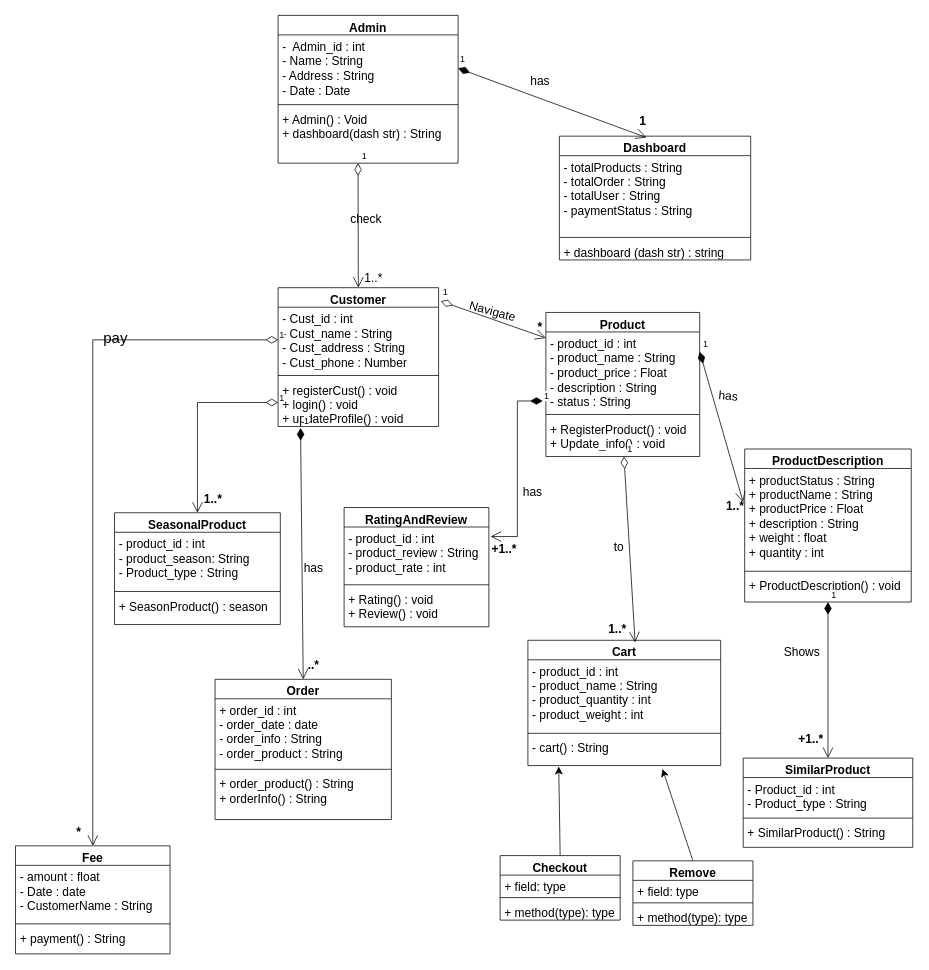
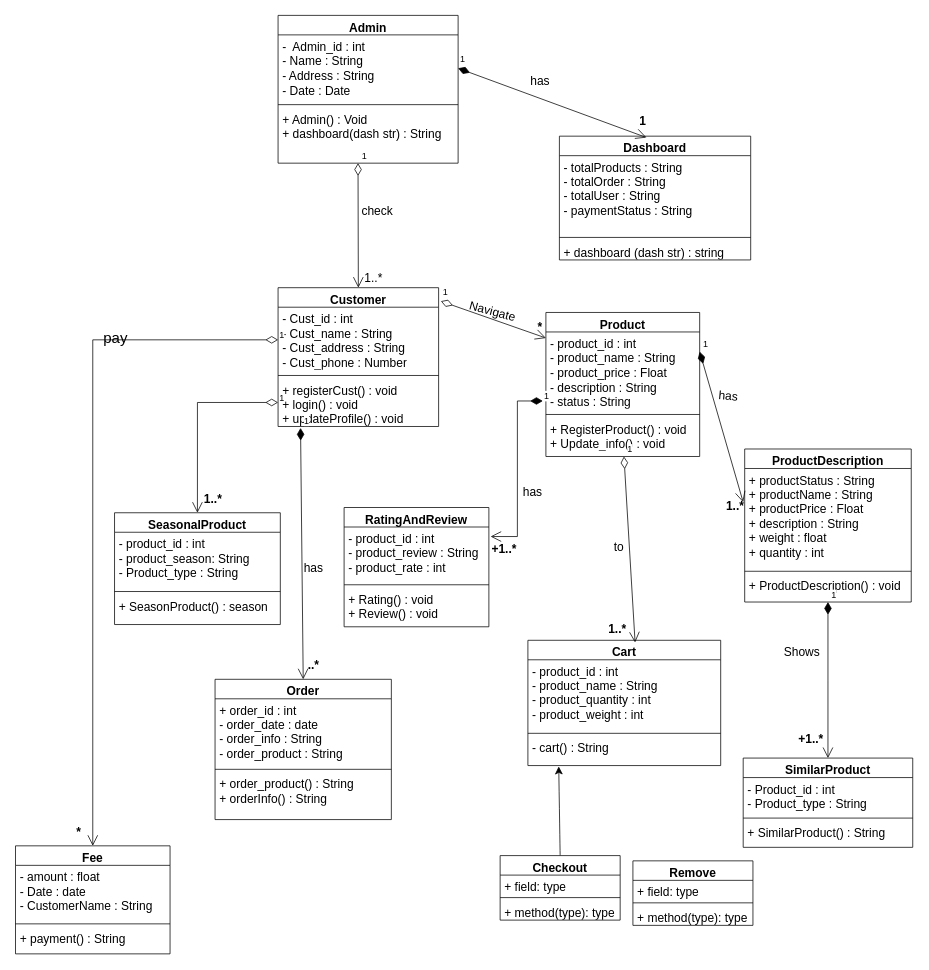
- <mxCell id="76" value="check" style="text;html=1;align=center;verticalAlign=middle;resizable=0;points=[];autosize=1;strokeColor=none;fillColor=none;fontSize=16;" vertex="1" parent="1"><mxGeometry x="457" y="275" width="60" height="31" as="geometry" /></mxCell>
+ <mxCell id="76" value="check" style="text;html=1;align=center;verticalAlign=middle;resizable=0;points=[];autosize=1;strokeColor=none;fillColor=none;fontSize=16;" vertex="1" parent="1"><mxGeometry x="472" y="265" width="60" height="31" as="geometry" /></mxCell>
- <mxCell id="35" value="" style="endArrow=classic;html=1;rounded=0;fontSize=12;startSize=8;endSize=8;curved=1;entryX=0.698;entryY=1.115;entryDx=0;entryDy=0;entryPerimeter=0;exitX=0.5;exitY=0;exitDx=0;exitDy=0;" parent="1" source="36" target="29" edge="1"><mxGeometry width="50" height="50" relative="1" as="geometry"><mxPoint x="676" y="1120" as="sourcePoint" /><mxPoint x="685" y="1067" as="targetPoint" /></mxGeometry></mxCell>
